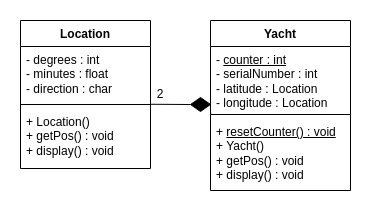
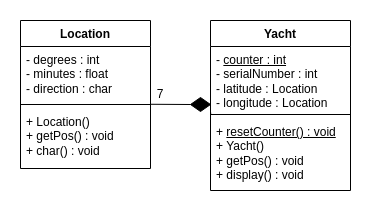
- <mxCell id="13" value="2" style="text;html=1;strokeColor=none;fillColor=none;align=center;verticalAlign=middle;whiteSpace=wrap;rounded=0;" vertex="1" parent="1"><mxGeometry x="130" y="79" width="60" height="30" as="geometry" /></mxCell>
+ <mxCell id="13" value="7" style="text;html=1;strokeColor=none;fillColor=none;align=center;verticalAlign=middle;whiteSpace=wrap;rounded=0;" vertex="1" parent="1"><mxGeometry x="130" y="79" width="60" height="30" as="geometry" /></mxCell>
- <mxCell id="5" value="+ Location()&lt;br&gt;+ getPos() : void&lt;br&gt;+ display() : void&amp;nbsp;" style="text;strokeColor=none;fillColor=none;align=left;verticalAlign=top;spacingLeft=4;spacingRight=4;overflow=hidden;rotatable=0;points=[[0,0.5],[1,0.5]];portConstraint=eastwest;whiteSpace=wrap;html=1;" vertex="1" parent="2"><mxGeometry y="88" width="130" height="60" as="geometry" /></mxCell>
+ <mxCell id="5" value="+ Location()&lt;br&gt;+ getPos() : void&lt;br&gt;+ char() : void&amp;nbsp;" style="text;strokeColor=none;fillColor=none;align=left;verticalAlign=top;spacingLeft=4;spacingRight=4;overflow=hidden;rotatable=0;points=[[0,0.5],[1,0.5]];portConstraint=eastwest;whiteSpace=wrap;html=1;" vertex="1" parent="2"><mxGeometry y="88" width="130" height="60" as="geometry" /></mxCell>
